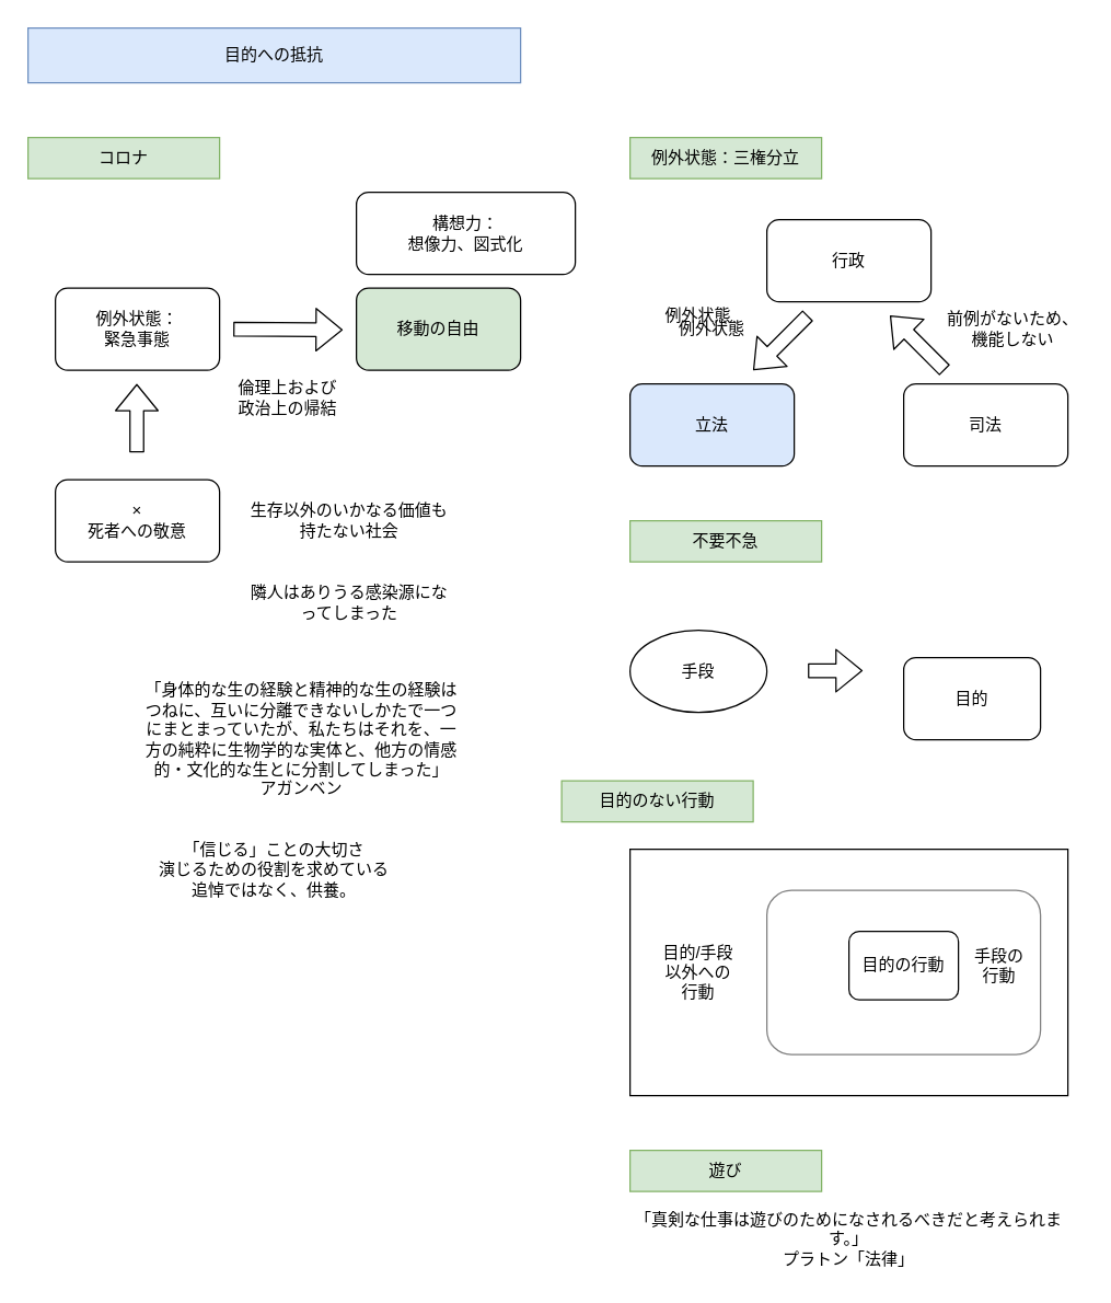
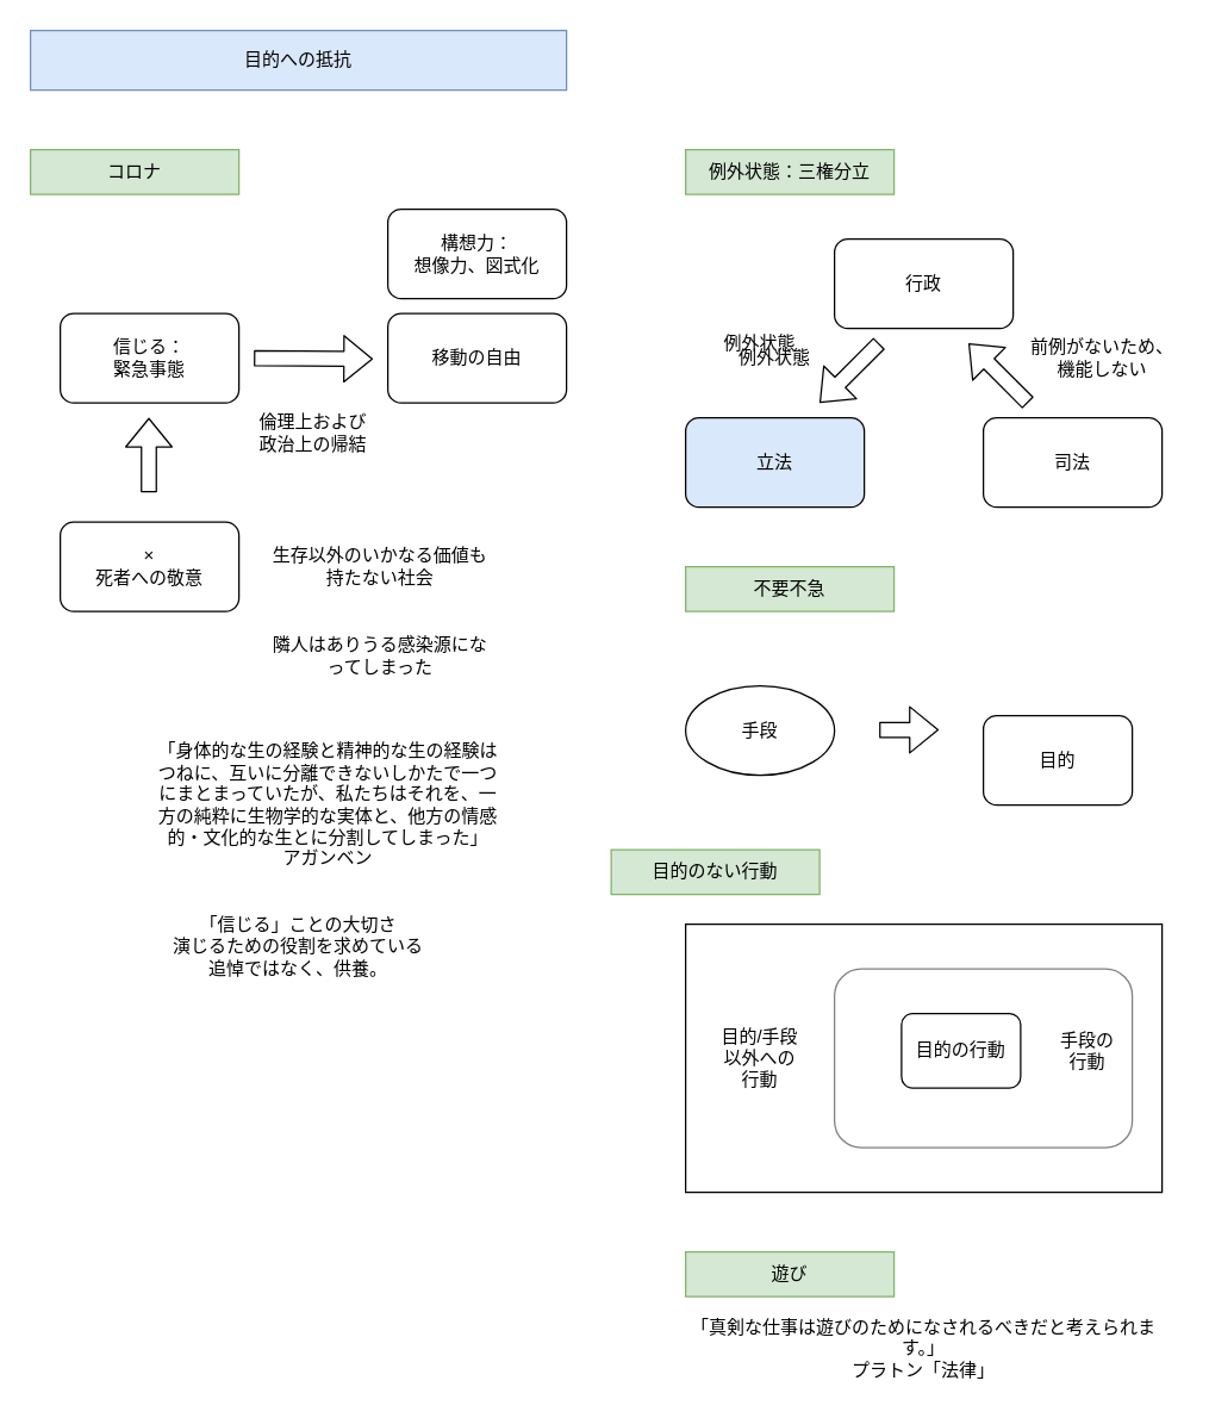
- <mxCell id="3" value="構想力：&lt;div&gt;想像力、図式化&lt;/div&gt;" style="rounded=1;whiteSpace=wrap;html=1;" parent="1" vertex="1"><mxGeometry x="260" y="140" width="160" height="60" as="geometry" /></mxCell>
+ <mxCell id="3" value="構想力：&lt;div&gt;想像力、図式化&lt;/div&gt;" style="rounded=1;whiteSpace=wrap;html=1;" parent="1" vertex="1"><mxGeometry x="260" y="140" width="120" height="60" as="geometry" /></mxCell>
- <mxCell id="6" value="例外状態：&lt;div&gt;緊急事態&lt;/div&gt;" style="rounded=1;whiteSpace=wrap;html=1;" vertex="1" parent="1"><mxGeometry x="40" y="210" width="120" height="60" as="geometry" /></mxCell>
+ <mxCell id="6" value="信じる：&lt;div&gt;緊急事態&lt;/div&gt;" style="rounded=1;whiteSpace=wrap;html=1;" vertex="1" parent="1"><mxGeometry x="40" y="210" width="120" height="60" as="geometry" /></mxCell>
- <mxCell id="7" value="移動の自由" style="rounded=1;whiteSpace=wrap;html=1;fillColor=#d5e8d4;" vertex="1" parent="1"><mxGeometry x="260" y="210" width="120" height="60" as="geometry" /></mxCell>
+ <mxCell id="7" value="移動の自由" style="rounded=1;whiteSpace=wrap;html=1;" vertex="1" parent="1"><mxGeometry x="260" y="210" width="120" height="60" as="geometry" /></mxCell>
- <mxCell id="31" value="目的の行動" style="rounded=1;whiteSpace=wrap;html=1;" vertex="1" parent="1"><mxGeometry x="620" y="680" width="80" height="50" as="geometry" /></mxCell>
+ <mxCell id="31" value="目的の行動" style="rounded=1;whiteSpace=wrap;html=1;" vertex="1" parent="1"><mxGeometry x="605" y="680" width="80" height="50" as="geometry" /></mxCell>
